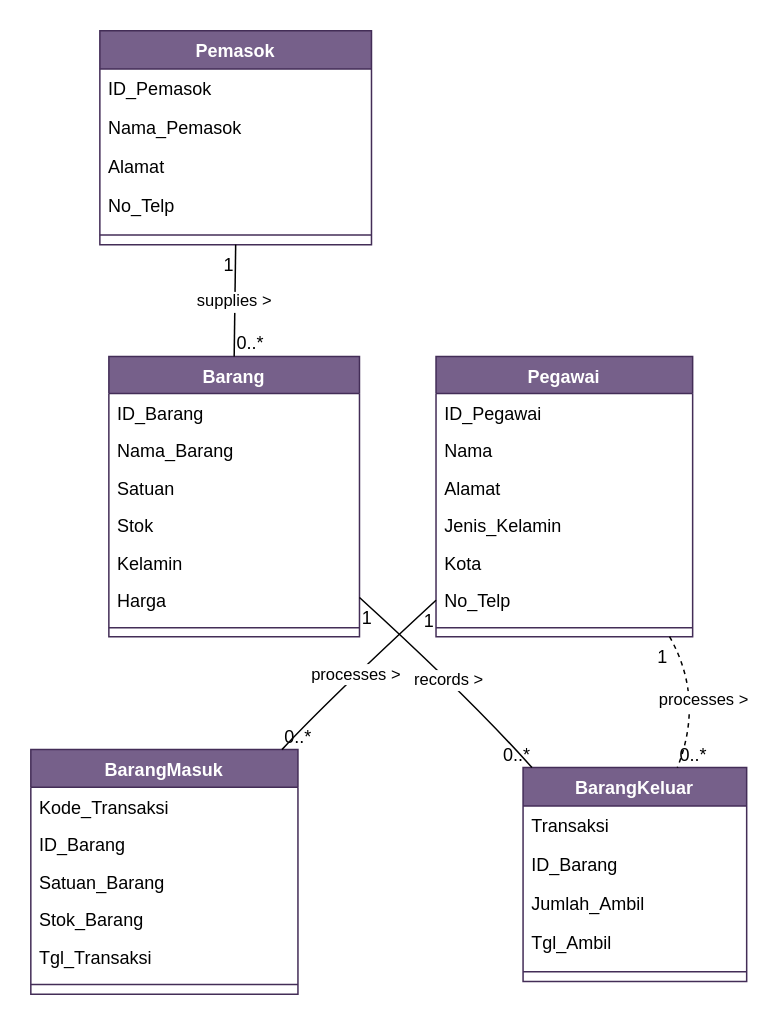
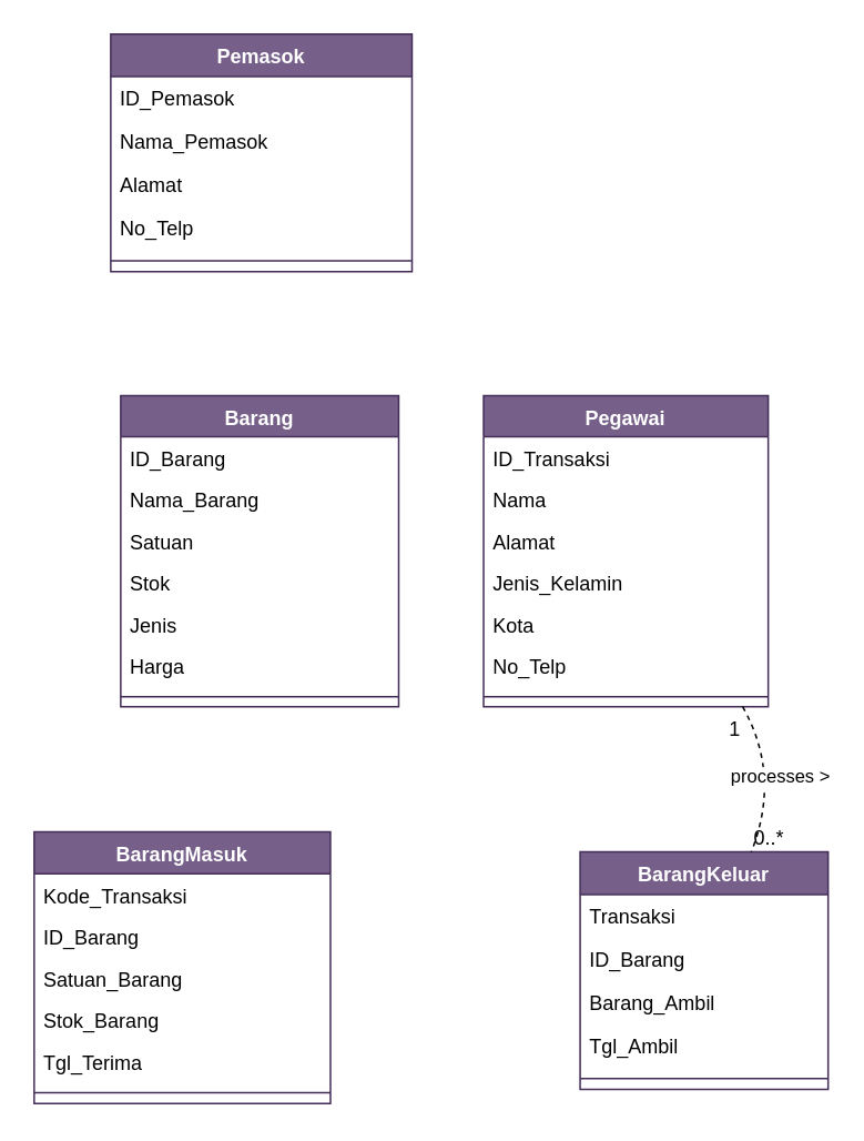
- <mxCell id="37" value="supplies &gt;" style="curved=1;startArrow=none;endArrow=none;exitX=0.5;exitY=1;entryX=0.5;entryY=0;rounded=0;" parent="1" source="2" target="8" edge="1"><mxGeometry relative="1" as="geometry"><Array as="points" /></mxGeometry></mxCell>
- <mxCell id="38" value="1" style="edgeLabel;resizable=0;labelBackgroundColor=none;fontSize=12;align=right;verticalAlign=top;" parent="37" vertex="1"><mxGeometry x="-1" relative="1" as="geometry" /></mxCell>
- <mxCell id="39" value="0..*" style="edgeLabel;resizable=0;labelBackgroundColor=none;fontSize=12;align=left;verticalAlign=bottom;" parent="37" vertex="1"><mxGeometry x="1" relative="1" as="geometry" /></mxCell>
- <mxCell id="17" value="ID_Pegawai" style="text;strokeColor=none;fillColor=none;align=left;verticalAlign=top;spacingLeft=4;spacingRight=4;overflow=hidden;rotatable=0;points=[[0,0.5],[1,0.5]];portConstraint=eastwest;" parent="16" vertex="1"><mxGeometry y="24.756" width="171" height="25" as="geometry" /></mxCell>
+ <mxCell id="17" value="ID_Transaksi" style="text;strokeColor=none;fillColor=none;align=left;verticalAlign=top;spacingLeft=4;spacingRight=4;overflow=hidden;rotatable=0;points=[[0,0.5],[1,0.5]];portConstraint=eastwest;" parent="16" vertex="1"><mxGeometry y="24.756" width="171" height="25" as="geometry" /></mxCell>
- <mxCell id="13" value="Kelamin" style="text;strokeColor=none;fillColor=none;align=left;verticalAlign=top;spacingLeft=4;spacingRight=4;overflow=hidden;rotatable=0;points=[[0,0.5],[1,0.5]];portConstraint=eastwest;" parent="8" vertex="1"><mxGeometry y="124.756" width="167" height="25" as="geometry" /></mxCell>
+ <mxCell id="13" value="Jenis" style="text;strokeColor=none;fillColor=none;align=left;verticalAlign=top;spacingLeft=4;spacingRight=4;overflow=hidden;rotatable=0;points=[[0,0.5],[1,0.5]];portConstraint=eastwest;" parent="8" vertex="1"><mxGeometry y="124.756" width="167" height="25" as="geometry" /></mxCell>
- <mxCell id="43" value="processes &gt;" style="curved=1;startArrow=none;endArrow=none;exitX=0;exitY=0.87;entryX=0.94;entryY=0;rounded=0;" parent="1" source="16" target="24" edge="1"><mxGeometry relative="1" as="geometry"><Array as="points"><mxPoint x="219" y="465" /></Array></mxGeometry></mxCell>
- <mxCell id="44" value="1" style="edgeLabel;resizable=0;labelBackgroundColor=none;fontSize=12;align=right;verticalAlign=top;" parent="43" vertex="1"><mxGeometry x="-1" relative="1" as="geometry" /></mxCell>
- <mxCell id="45" value="0..*" style="edgeLabel;resizable=0;labelBackgroundColor=none;fontSize=12;align=left;verticalAlign=bottom;" parent="43" vertex="1"><mxGeometry x="1" relative="1" as="geometry" /></mxCell>
- <mxCell id="40" value="records &gt;" style="curved=1;startArrow=none;endArrow=none;exitX=1;exitY=0.86;entryX=0.04;entryY=0;rounded=0;" parent="1" source="8" target="31" edge="1"><mxGeometry relative="1" as="geometry"><Array as="points"><mxPoint x="313" y="465" /></Array></mxGeometry></mxCell>
- <mxCell id="41" value="1" style="edgeLabel;resizable=0;labelBackgroundColor=none;fontSize=12;align=left;verticalAlign=top;" parent="40" vertex="1"><mxGeometry x="-1" relative="1" as="geometry" /></mxCell>
- <mxCell id="42" value="0..*" style="edgeLabel;resizable=0;labelBackgroundColor=none;fontSize=12;align=right;verticalAlign=bottom;" parent="40" vertex="1"><mxGeometry x="1" relative="1" as="geometry" /></mxCell>
- <mxCell id="34" value="Jumlah_Ambil" style="text;strokeColor=none;fillColor=none;align=left;verticalAlign=top;spacingLeft=4;spacingRight=4;overflow=hidden;rotatable=0;points=[[0,0.5],[1,0.5]];portConstraint=eastwest;" parent="31" vertex="1"><mxGeometry y="77.515" width="149" height="26" as="geometry" /></mxCell>
+ <mxCell id="34" value="Barang_Ambil" style="text;strokeColor=none;fillColor=none;align=left;verticalAlign=top;spacingLeft=4;spacingRight=4;overflow=hidden;rotatable=0;points=[[0,0.5],[1,0.5]];portConstraint=eastwest;" parent="31" vertex="1"><mxGeometry y="77.515" width="149" height="26" as="geometry" /></mxCell>
- <mxCell id="29" value="Tgl_Transaksi" style="text;strokeColor=none;fillColor=none;align=left;verticalAlign=top;spacingLeft=4;spacingRight=4;overflow=hidden;rotatable=0;points=[[0,0.5],[1,0.5]];portConstraint=eastwest;" parent="24" vertex="1"><mxGeometry y="125.077" width="178" height="25" as="geometry" /></mxCell>
+ <mxCell id="29" value="Tgl_Terima" style="text;strokeColor=none;fillColor=none;align=left;verticalAlign=top;spacingLeft=4;spacingRight=4;overflow=hidden;rotatable=0;points=[[0,0.5],[1,0.5]];portConstraint=eastwest;" parent="24" vertex="1"><mxGeometry y="125.077" width="178" height="25" as="geometry" /></mxCell>
